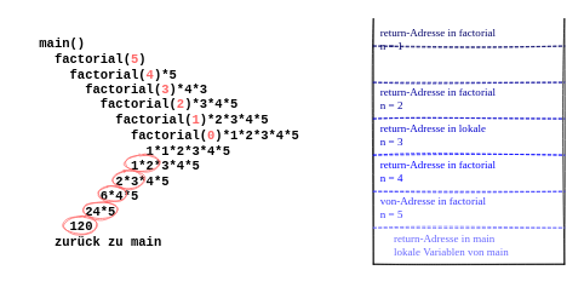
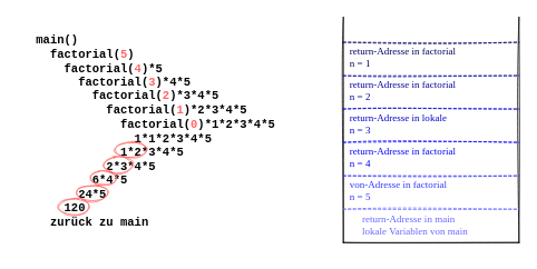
- <mxCell id="23" value="&lt;font&gt;return-Adresse in factorial&lt;br&gt;n = 1&lt;/font&gt;" style="text;html=1;strokeColor=none;fillColor=none;align=left;verticalAlign=middle;whiteSpace=wrap;rounded=0;fontFamily=Comic Sans MS;fontColor=#000066;" vertex="1" parent="9"><mxGeometry x="6" y="8" width="184" height="30" as="geometry" /></mxCell>
+ <mxCell id="23" value="&lt;font&gt;return-Adresse in factorial&lt;br&gt;n = 1&lt;/font&gt;" style="text;html=1;strokeColor=none;fillColor=none;align=left;verticalAlign=middle;whiteSpace=wrap;rounded=0;fontFamily=Comic Sans MS;fontColor=#000066;" vertex="1" parent="9"><mxGeometry x="6" y="33" width="184" height="30" as="geometry" /></mxCell>
- <mxCell id="3" value="main()&lt;br&gt;&amp;nbsp; factorial(&lt;font color=&quot;#ff6666&quot;&gt;5&lt;/font&gt;)&lt;br&gt;&amp;nbsp; &amp;nbsp; factorial(&lt;font color=&quot;#ff6666&quot;&gt;4&lt;/font&gt;)*5&lt;br&gt;&amp;nbsp; &amp;nbsp; &amp;nbsp; factorial(&lt;font color=&quot;#ff6666&quot;&gt;3&lt;/font&gt;)*4*3&lt;br&gt;&amp;nbsp; &amp;nbsp; &amp;nbsp; &amp;nbsp; factorial(&lt;font color=&quot;#ff6666&quot;&gt;2&lt;/font&gt;)*3*4*5&lt;br&gt;&amp;nbsp; &amp;nbsp; &amp;nbsp; &amp;nbsp; &amp;nbsp; factorial(&lt;font color=&quot;#ff6666&quot;&gt;1&lt;/font&gt;)*2*3*4*5&lt;br&gt;&amp;nbsp; &amp;nbsp; &amp;nbsp; &amp;nbsp; &amp;nbsp; &amp;nbsp; factorial(&lt;font color=&quot;#ff6666&quot;&gt;0&lt;/font&gt;)*1*2*3*4*5&lt;br&gt;&amp;nbsp; &amp;nbsp; &amp;nbsp; &amp;nbsp; &amp;nbsp; &amp;nbsp; &amp;nbsp; 1*1*2*3*4*5&lt;br&gt;&amp;nbsp; &amp;nbsp; &amp;nbsp; &amp;nbsp; &amp;nbsp; &amp;nbsp; 1*2*3*4*5&lt;br&gt;&amp;nbsp; &amp;nbsp; &amp;nbsp; &amp;nbsp; &amp;nbsp; 2*3*4*5&lt;br&gt;&amp;nbsp; &amp;nbsp; &amp;nbsp; &amp;nbsp; 6*4*5&lt;br&gt;&amp;nbsp; &amp;nbsp; &amp;nbsp; 24*5&lt;br&gt;&amp;nbsp; &amp;nbsp; 120&lt;br&gt;&amp;nbsp; zurück zu main" style="text;html=1;strokeColor=none;fillColor=none;align=left;verticalAlign=middle;whiteSpace=wrap;rounded=0;fontFamily=Courier New;fontColor=#000000;fontSize=14;fontStyle=1" vertex="1" parent="2"><mxGeometry x="21" y="-24" width="350" height="262" as="geometry" /></mxCell>
+ <mxCell id="3" value="main()&lt;br&gt;&amp;nbsp; factorial(&lt;font color=&quot;#ff6666&quot;&gt;5&lt;/font&gt;)&lt;br&gt;&amp;nbsp; &amp;nbsp; factorial(&lt;font color=&quot;#ff6666&quot;&gt;4&lt;/font&gt;)*5&lt;br&gt;&amp;nbsp; &amp;nbsp; &amp;nbsp; factorial(&lt;font color=&quot;#ff6666&quot;&gt;3&lt;/font&gt;)*4*5&lt;br&gt;&amp;nbsp; &amp;nbsp; &amp;nbsp; &amp;nbsp; factorial(&lt;font color=&quot;#ff6666&quot;&gt;2&lt;/font&gt;)*3*4*5&lt;br&gt;&amp;nbsp; &amp;nbsp; &amp;nbsp; &amp;nbsp; &amp;nbsp; factorial(&lt;font color=&quot;#ff6666&quot;&gt;1&lt;/font&gt;)*2*3*4*5&lt;br&gt;&amp;nbsp; &amp;nbsp; &amp;nbsp; &amp;nbsp; &amp;nbsp; &amp;nbsp; factorial(&lt;font color=&quot;#ff6666&quot;&gt;0&lt;/font&gt;)*1*2*3*4*5&lt;br&gt;&amp;nbsp; &amp;nbsp; &amp;nbsp; &amp;nbsp; &amp;nbsp; &amp;nbsp; &amp;nbsp; 1*1*2*3*4*5&lt;br&gt;&amp;nbsp; &amp;nbsp; &amp;nbsp; &amp;nbsp; &amp;nbsp; &amp;nbsp; 1*2*3*4*5&lt;br&gt;&amp;nbsp; &amp;nbsp; &amp;nbsp; &amp;nbsp; &amp;nbsp; 2*3*4*5&lt;br&gt;&amp;nbsp; &amp;nbsp; &amp;nbsp; &amp;nbsp; 6*4*5&lt;br&gt;&amp;nbsp; &amp;nbsp; &amp;nbsp; 24*5&lt;br&gt;&amp;nbsp; &amp;nbsp; 120&lt;br&gt;&amp;nbsp; zurück zu main" style="text;html=1;strokeColor=none;fillColor=none;align=left;verticalAlign=middle;whiteSpace=wrap;rounded=0;fontFamily=Courier New;fontColor=#000000;fontSize=14;fontStyle=1" vertex="1" parent="2"><mxGeometry x="21" y="-24" width="350" height="262" as="geometry" /></mxCell>
